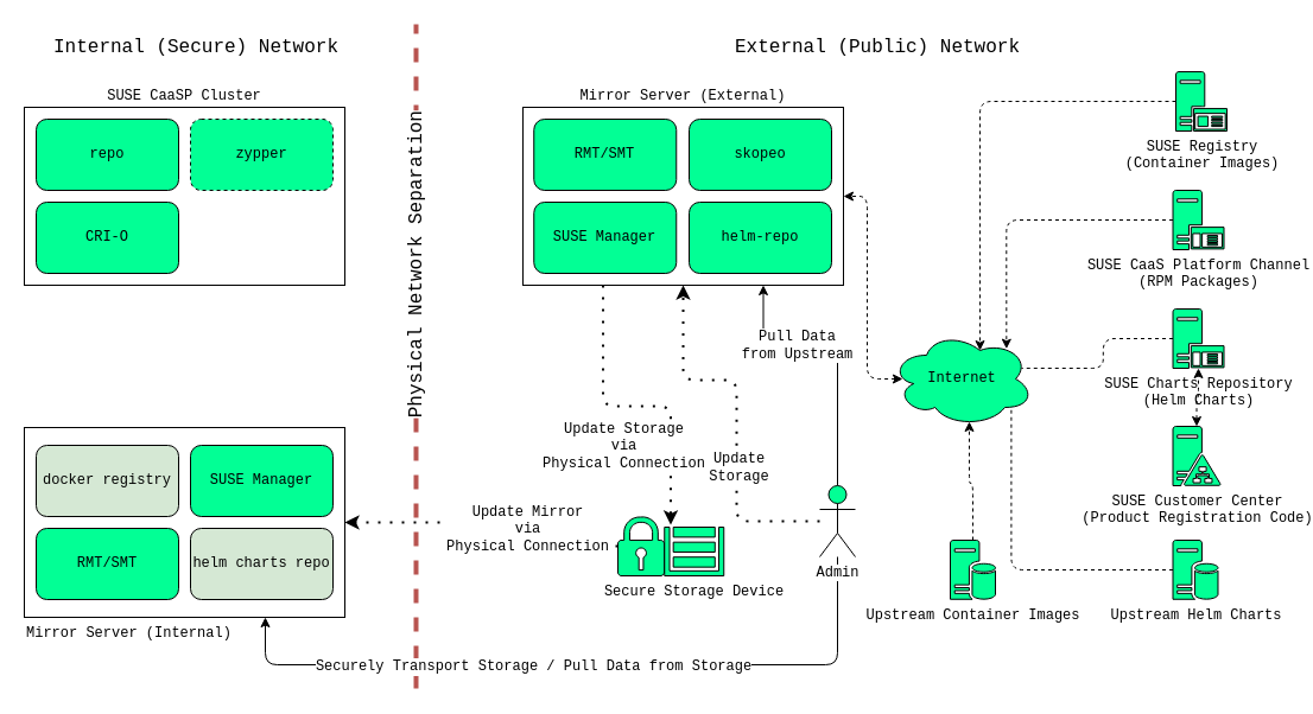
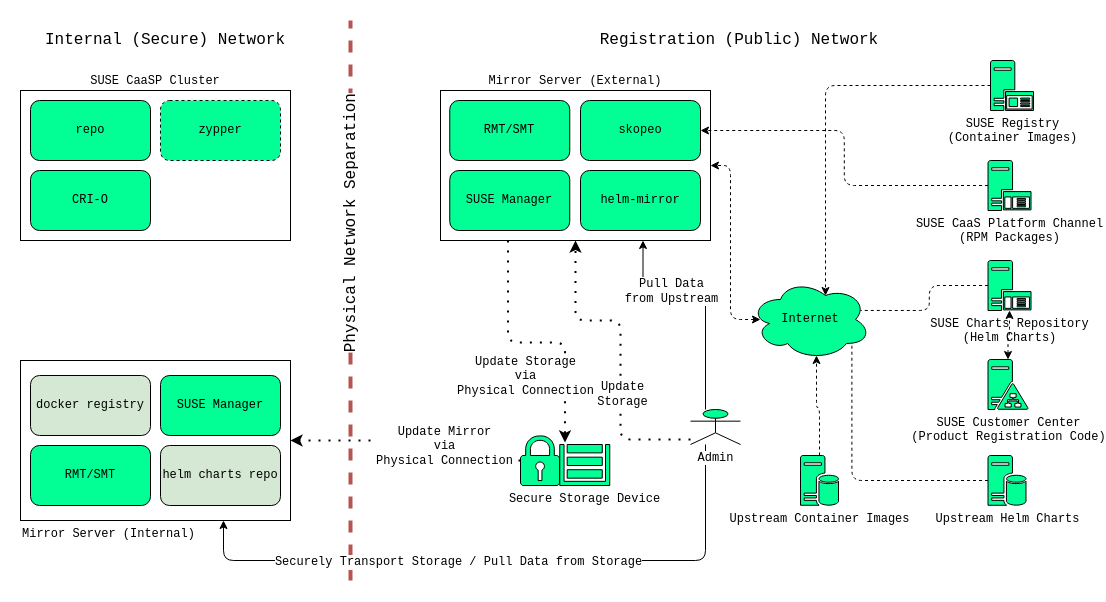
- <mxCell id="39" value="External (Public) Network" style="text;html=1;strokeColor=none;fillColor=none;align=center;verticalAlign=middle;whiteSpace=wrap;rounded=0;fontFamily=Courier New;fontSize=16;" vertex="1" parent="1"><mxGeometry x="569.25" y="30" width="340" height="20" as="geometry" /></mxCell>
+ <mxCell id="39" value="Registration (Public) Network" style="text;html=1;strokeColor=none;fillColor=none;align=center;verticalAlign=middle;whiteSpace=wrap;rounded=0;fontFamily=Courier New;fontSize=16;" vertex="1" parent="1"><mxGeometry x="569.25" y="30" width="340" height="20" as="geometry" /></mxCell>
- <mxCell id="28" value="helm-repo" style="rounded=1;whiteSpace=wrap;html=1;strokeColor=#000000;fillColor=#02FF95;fontFamily=Courier New;" vertex="1" parent="1"><mxGeometry x="580" y="170" width="120" height="60" as="geometry" /></mxCell>
+ <mxCell id="28" value="helm-mirror" style="rounded=1;whiteSpace=wrap;html=1;strokeColor=#000000;fillColor=#02FF95;fontFamily=Courier New;" vertex="1" parent="1"><mxGeometry x="580" y="170" width="120" height="60" as="geometry" /></mxCell>
- <mxCell id="13" style="edgeStyle=orthogonalEdgeStyle;orthogonalLoop=1;jettySize=auto;html=1;dashed=1;fontFamily=Courier New;entryX=0.811;entryY=0.183;entryDx=0;entryDy=0;entryPerimeter=0;" edge="1" parent="1" source="14" target="8"><mxGeometry relative="1" as="geometry"><mxPoint x="860" y="320" as="targetPoint" /></mxGeometry></mxCell>
+ <mxCell id="13" style="edgeStyle=orthogonalEdgeStyle;orthogonalLoop=1;jettySize=auto;html=1;dashed=1;fontFamily=Courier New;" edge="1" parent="1" source="14" target="27"><mxGeometry relative="1" as="geometry"><mxPoint x="860" y="320" as="targetPoint" /></mxGeometry></mxCell>
- <mxCell id="46" value="Admin" style="shape=umlActor;verticalLabelPosition=bottom;labelBackgroundColor=#ffffff;verticalAlign=top;html=1;outlineConnect=0;strokeColor=#000000;fillColor=#02FF95;fontFamily=Courier New;fontSize=12;" vertex="1" parent="1"><mxGeometry x="690" y="409" width="30" height="60" as="geometry" /></mxCell>
+ <mxCell id="46" value="Admin" style="shape=umlActor;verticalLabelPosition=bottom;labelBackgroundColor=#ffffff;verticalAlign=top;html=1;outlineConnect=0;strokeColor=#000000;fillColor=#02FF95;fontFamily=Courier New;fontSize=12;" vertex="1" parent="1"><mxGeometry x="690" y="409" width="50" height="35" as="geometry" /></mxCell>
